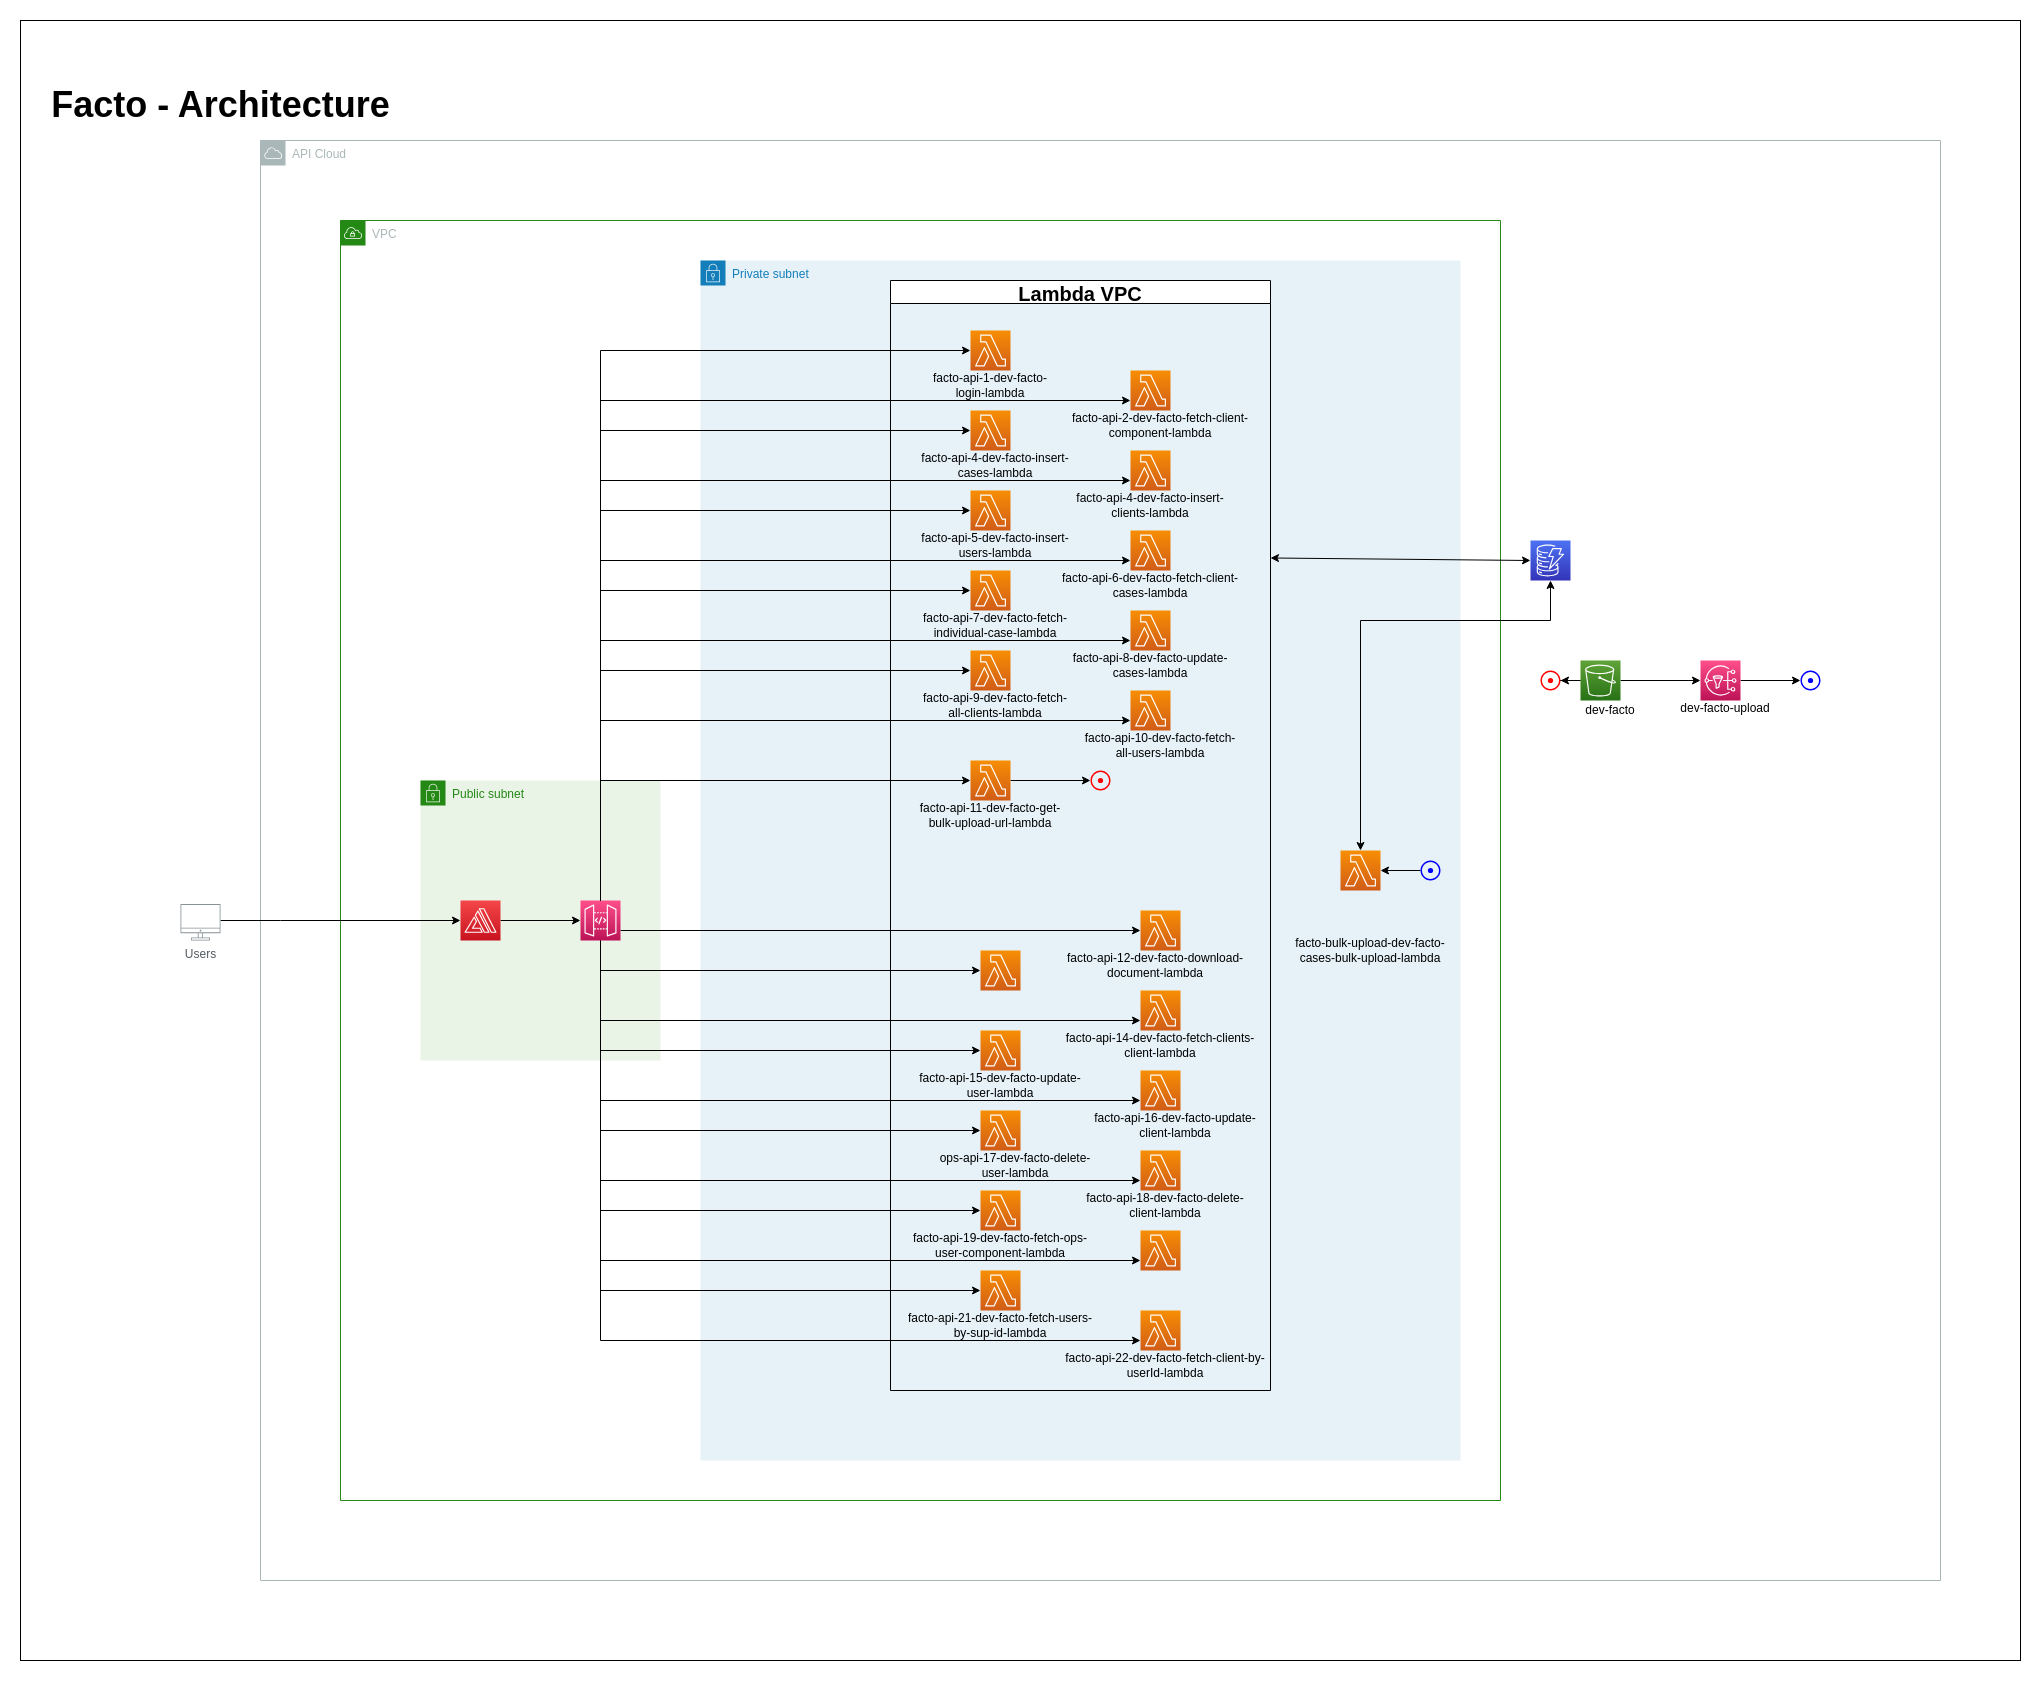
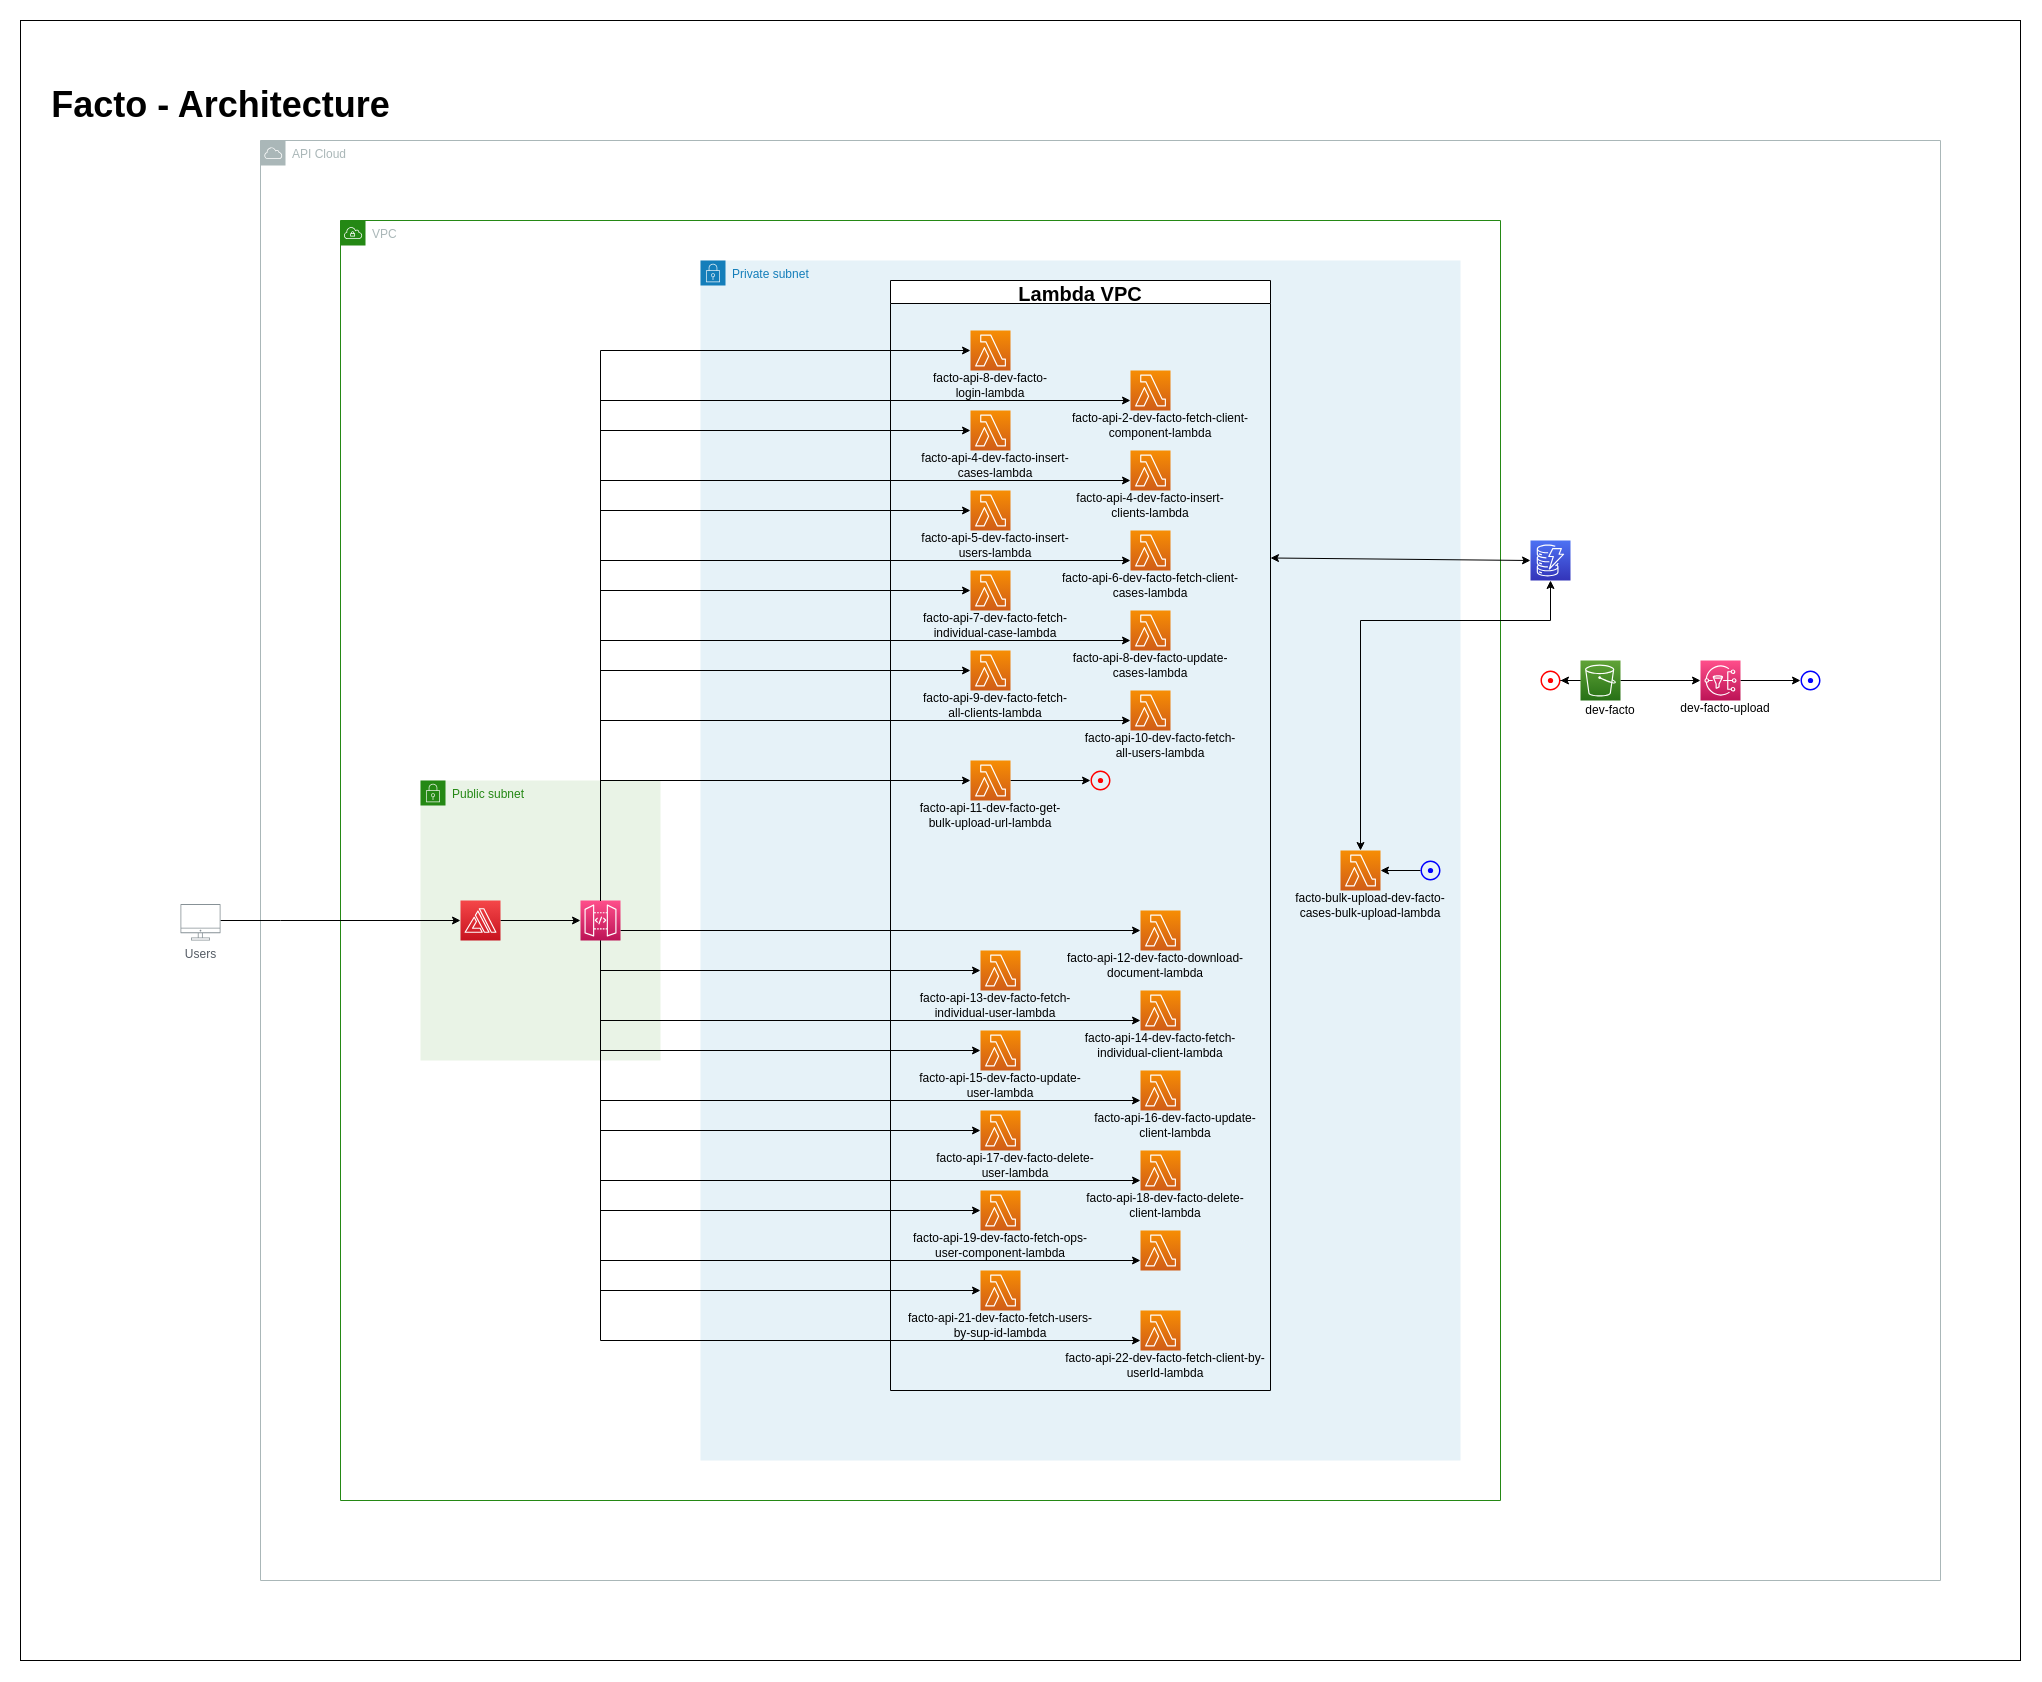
- <mxCell id="73" value="facto-api-1-dev-facto-login-lambda" style="text;html=1;strokeColor=none;fillColor=none;align=center;verticalAlign=middle;whiteSpace=wrap;rounded=0;" parent="58" vertex="1"><mxGeometry x="40" y="90" width="120" height="30" as="geometry" /></mxCell>
+ <mxCell id="73" value="facto-api-8-dev-facto-login-lambda" style="text;html=1;strokeColor=none;fillColor=none;align=center;verticalAlign=middle;whiteSpace=wrap;rounded=0;" parent="58" vertex="1"><mxGeometry x="40" y="90" width="120" height="30" as="geometry" /></mxCell>
- <mxCell id="14" value="facto-bulk-upload-dev-facto-cases-bulk-upload-lambda" style="text;html=1;strokeColor=none;fillColor=none;align=center;verticalAlign=middle;whiteSpace=wrap;rounded=0;" parent="10" vertex="1"><mxGeometry x="590" y="675" width="160" height="30" as="geometry" /></mxCell>
+ <mxCell id="14" value="facto-bulk-upload-dev-facto-cases-bulk-upload-lambda" style="text;html=1;strokeColor=none;fillColor=none;align=center;verticalAlign=middle;whiteSpace=wrap;rounded=0;" parent="10" vertex="1"><mxGeometry x="590" y="630" width="160" height="30" as="geometry" /></mxCell>
+ <mxCell id="53" value="facto-api-13-dev-facto-fetch-individual-user-lambda" style="text;html=1;strokeColor=none;fillColor=none;align=center;verticalAlign=middle;whiteSpace=wrap;rounded=0;" parent="36" vertex="1"><mxGeometry x="905" y="990" width="180" height="30" as="geometry" /></mxCell>
- <mxCell id="49" value="facto-api-14-dev-facto-fetch-clients-client-lambda" style="text;html=1;strokeColor=none;fillColor=none;align=center;verticalAlign=middle;whiteSpace=wrap;rounded=0;" parent="36" vertex="1"><mxGeometry x="1060" y="1030" width="200" height="30" as="geometry" /></mxCell>
+ <mxCell id="49" value="facto-api-14-dev-facto-fetch-individual-client-lambda" style="text;html=1;strokeColor=none;fillColor=none;align=center;verticalAlign=middle;whiteSpace=wrap;rounded=0;" parent="36" vertex="1"><mxGeometry x="1060" y="1030" width="200" height="30" as="geometry" /></mxCell>
- <mxCell id="50" value="ops-api-17-dev-facto-delete-user-lambda" style="text;html=1;strokeColor=none;fillColor=none;align=center;verticalAlign=middle;whiteSpace=wrap;rounded=0;" parent="36" vertex="1"><mxGeometry x="930" y="1150" width="170" height="30" as="geometry" /></mxCell>
+ <mxCell id="50" value="facto-api-17-dev-facto-delete-user-lambda" style="text;html=1;strokeColor=none;fillColor=none;align=center;verticalAlign=middle;whiteSpace=wrap;rounded=0;" parent="36" vertex="1"><mxGeometry x="930" y="1150" width="170" height="30" as="geometry" /></mxCell>
